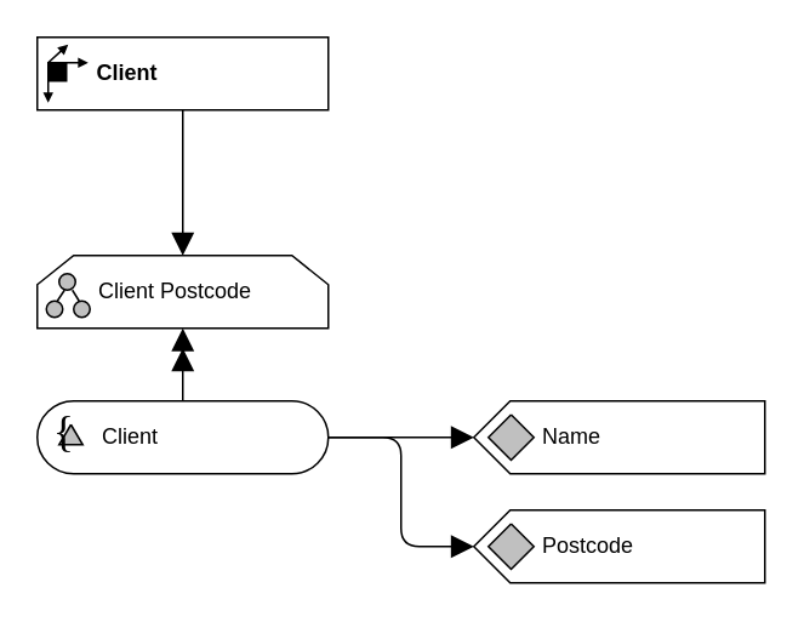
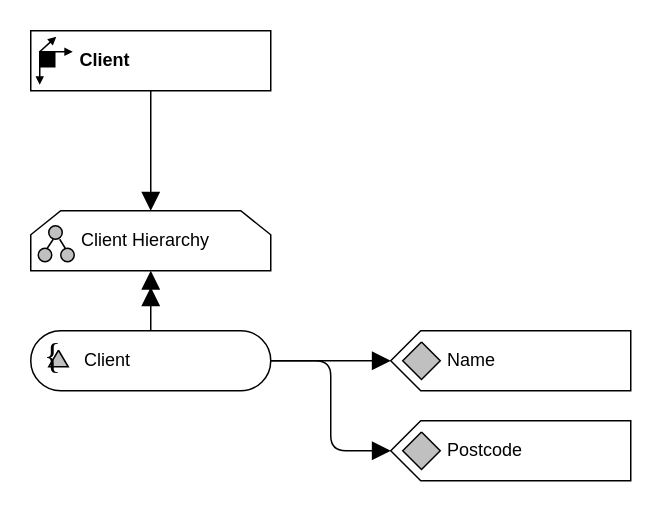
- <mxCell id="8" value="Client Postcode" style="group;fillColor=default;verticalAlign=middle;align=left;spacingLeft=32;connectable=1;whiteSpace=wrap;" vertex="1" connectable="0" parent="1"><mxGeometry x="20" y="140" width="160" height="40" as="geometry" /></mxCell>
+ <mxCell id="8" value="Client Hierarchy" style="group;fillColor=default;verticalAlign=middle;align=left;spacingLeft=32;connectable=1;whiteSpace=wrap;" vertex="1" connectable="0" parent="1"><mxGeometry x="20" y="140" width="160" height="40" as="geometry" /></mxCell>
